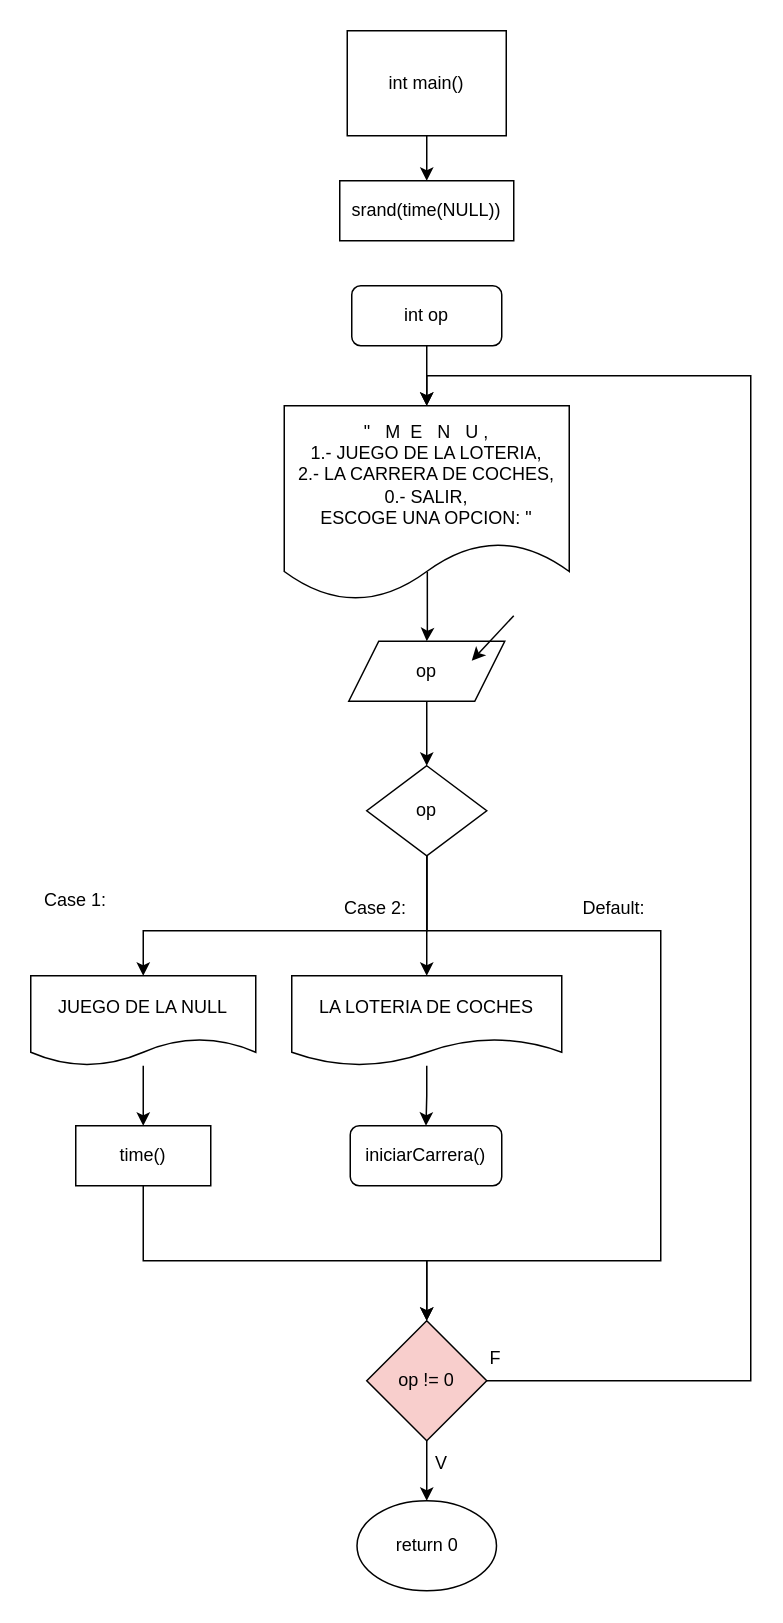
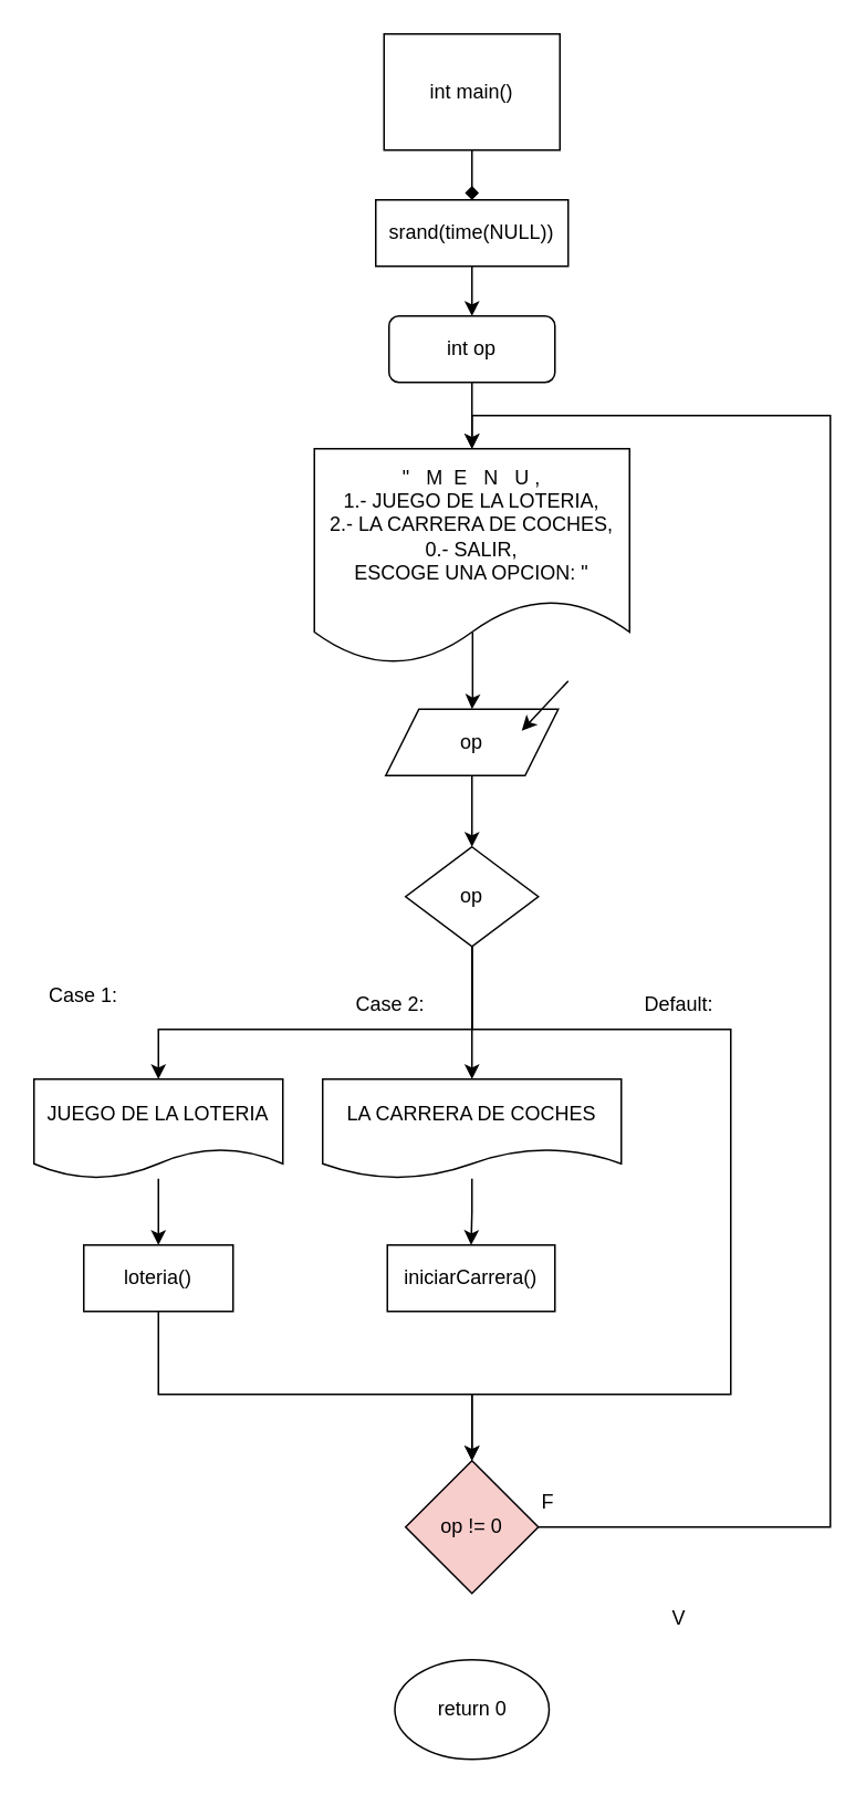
- <mxCell id="2" style="edgeStyle=orthogonalEdgeStyle;rounded=0;orthogonalLoop=1;jettySize=auto;html=1;entryX=0.5;entryY=0;entryDx=0;entryDy=0;" edge="1" parent="1" source="3" target="5"><mxGeometry relative="1" as="geometry" /></mxCell>
+ <mxCell id="2" style="edgeStyle=orthogonalEdgeStyle;rounded=0;orthogonalLoop=1;jettySize=auto;html=1;entryX=0.5;entryY=0;entryDx=0;entryDy=0;endArrow=diamond;" edge="1" parent="1" source="3" target="5"><mxGeometry relative="1" as="geometry" /></mxCell>
+ <mxCell id="4" style="edgeStyle=orthogonalEdgeStyle;rounded=0;orthogonalLoop=1;jettySize=auto;html=1;" edge="1" parent="1" source="5" target="7"><mxGeometry relative="1" as="geometry" /></mxCell>
- <mxCell id="22" value="Case 2:" style="text;html=1;strokeColor=none;fillColor=none;align=center;verticalAlign=middle;whiteSpace=wrap;rounded=0;" vertex="1" parent="1"><mxGeometry x="220" y="590" width="60" height="30" as="geometry" /></mxCell>
+ <mxCell id="22" value="Case 2:" style="text;html=1;strokeColor=none;fillColor=none;align=center;verticalAlign=middle;whiteSpace=wrap;rounded=0;" vertex="1" parent="1"><mxGeometry x="205" y="590" width="60" height="30" as="geometry" /></mxCell>
- <mxCell id="18" value="JUEGO DE LA NULL" style="shape=document;whiteSpace=wrap;html=1;boundedLbl=1;" vertex="1" parent="1"><mxGeometry x="20" y="650" width="150" height="60" as="geometry" /></mxCell>
+ <mxCell id="18" value="JUEGO DE LA LOTERIA" style="shape=document;whiteSpace=wrap;html=1;boundedLbl=1;" vertex="1" parent="1"><mxGeometry x="20" y="650" width="150" height="60" as="geometry" /></mxCell>
- <mxCell id="20" value="LA LOTERIA DE COCHES" style="shape=document;whiteSpace=wrap;html=1;boundedLbl=1;" vertex="1" parent="1"><mxGeometry x="194" y="650" width="180" height="60" as="geometry" /></mxCell>
+ <mxCell id="20" value="LA CARRERA DE COCHES" style="shape=document;whiteSpace=wrap;html=1;boundedLbl=1;" vertex="1" parent="1"><mxGeometry x="194" y="650" width="180" height="60" as="geometry" /></mxCell>
- <mxCell id="30" value="time()" style="rounded=0;whiteSpace=wrap;html=1;" vertex="1" parent="1"><mxGeometry x="50" y="750" width="90" height="40" as="geometry" /></mxCell>
+ <mxCell id="30" value="loteria()" style="rounded=0;whiteSpace=wrap;html=1;" vertex="1" parent="1"><mxGeometry x="50" y="750" width="90" height="40" as="geometry" /></mxCell>
- <mxCell id="33" value="iniciarCarrera()" style="whiteSpace=wrap;html=1;rounded=1;" vertex="1" parent="1"><mxGeometry x="233" y="750" width="101" height="40" as="geometry" /></mxCell>
+ <mxCell id="33" value="iniciarCarrera()" style="rounded=0;whiteSpace=wrap;html=1;" vertex="1" parent="1"><mxGeometry x="233" y="750" width="101" height="40" as="geometry" /></mxCell>
- <mxCell id="31" value="V" style="text;html=1;strokeColor=none;fillColor=none;align=center;verticalAlign=middle;whiteSpace=wrap;rounded=0;" vertex="1" parent="1"><mxGeometry x="264" y="960" width="60" height="30" as="geometry" /></mxCell>
+ <mxCell id="31" value="V" style="text;html=1;strokeColor=none;fillColor=none;align=center;verticalAlign=middle;whiteSpace=wrap;rounded=0;" vertex="1" parent="1"><mxGeometry x="379" y="960" width="60" height="30" as="geometry" /></mxCell>
- <mxCell id="24" style="edgeStyle=orthogonalEdgeStyle;rounded=0;orthogonalLoop=1;jettySize=auto;html=1;entryX=0.5;entryY=0;entryDx=0;entryDy=0;" edge="1" parent="1" source="26" target="27"><mxGeometry relative="1" as="geometry" /></mxCell>
